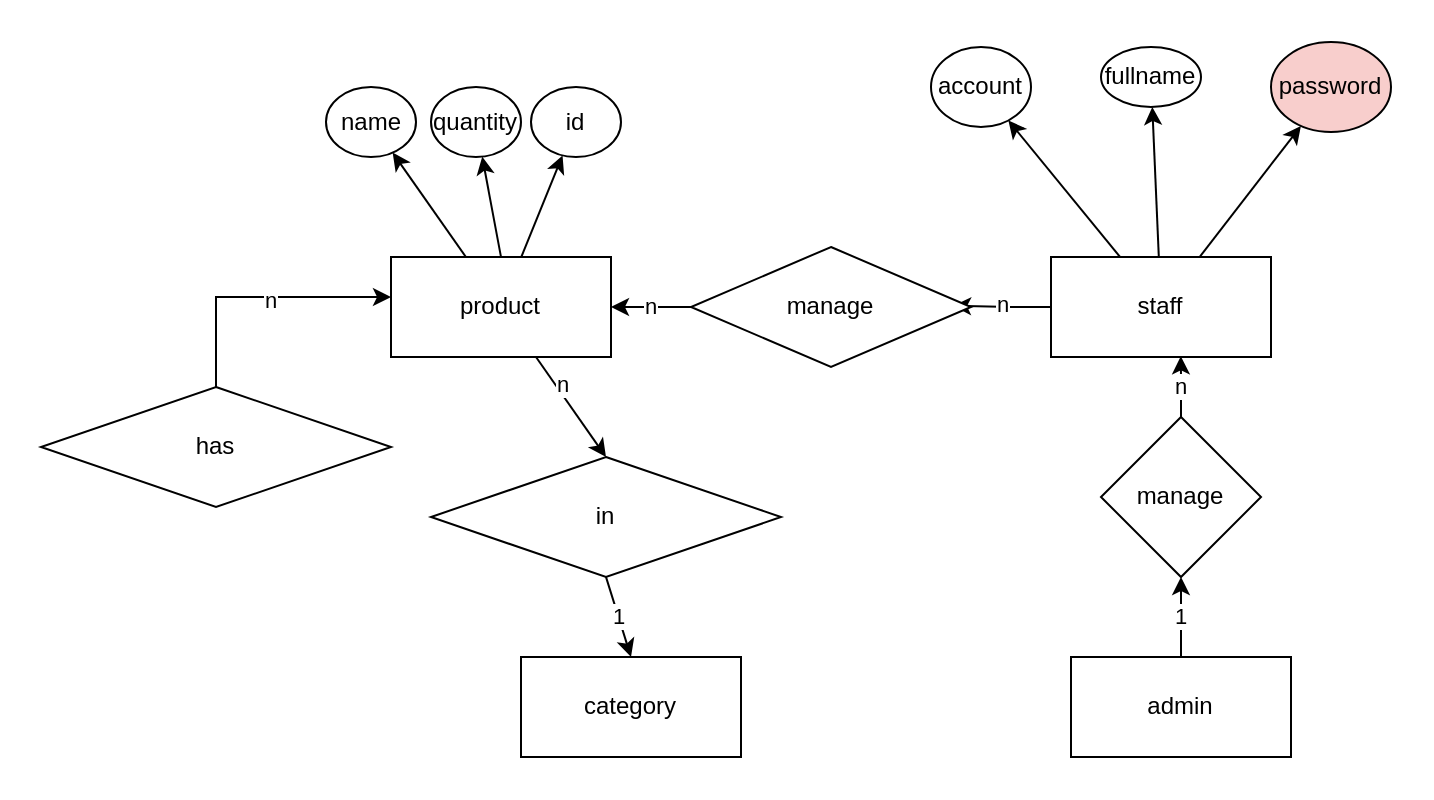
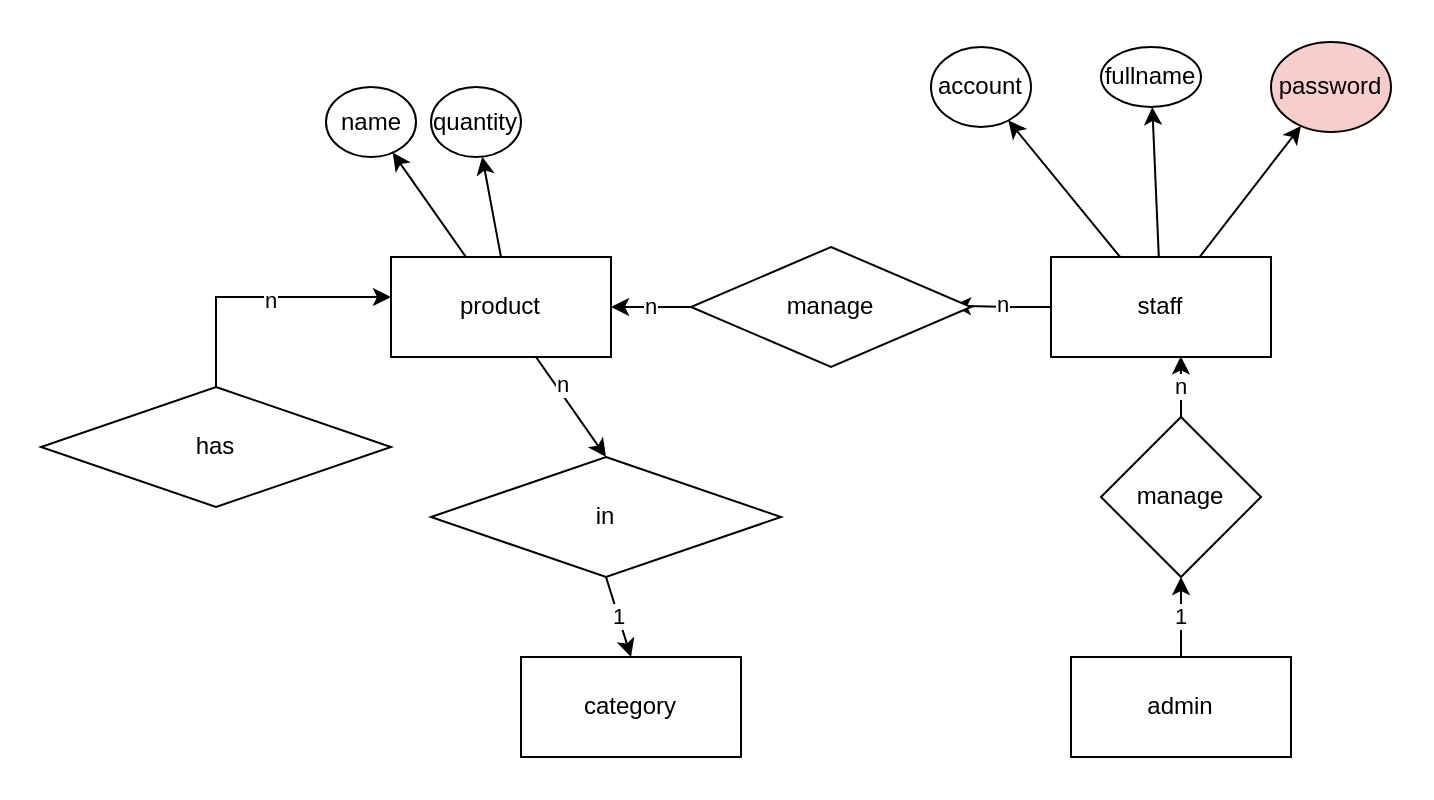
- <mxCell id="27" value="id" style="ellipse;whiteSpace=wrap;html=1;" parent="1" vertex="1"><mxGeometry x="265" y="43" width="45" height="35" as="geometry" /></mxCell>
- <mxCell id="4" style="rounded=0;orthogonalLoop=1;jettySize=auto;html=1;" parent="1" source="7" target="27" edge="1"><mxGeometry relative="1" as="geometry" /></mxCell>
